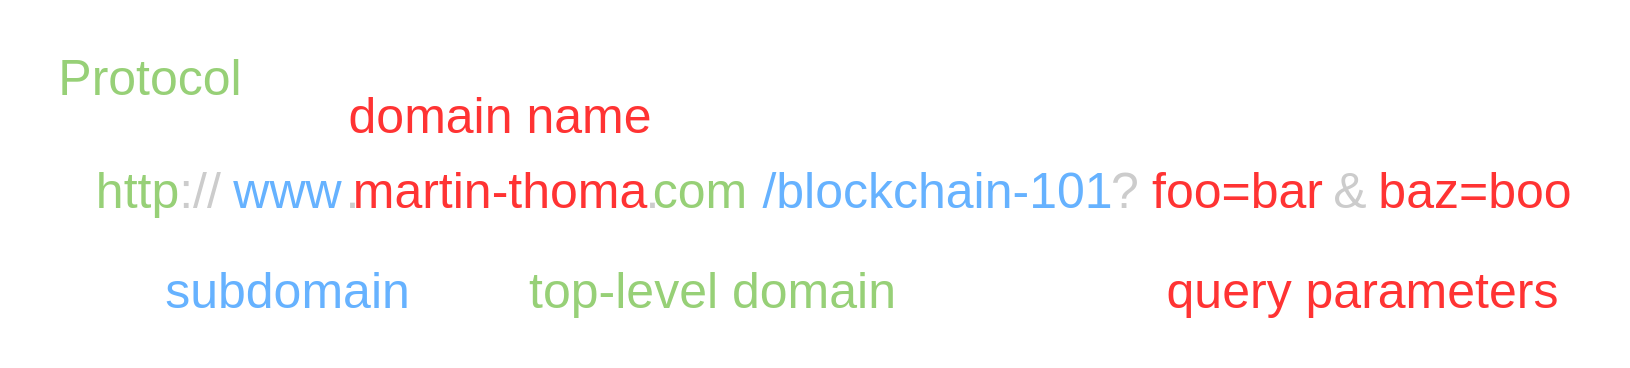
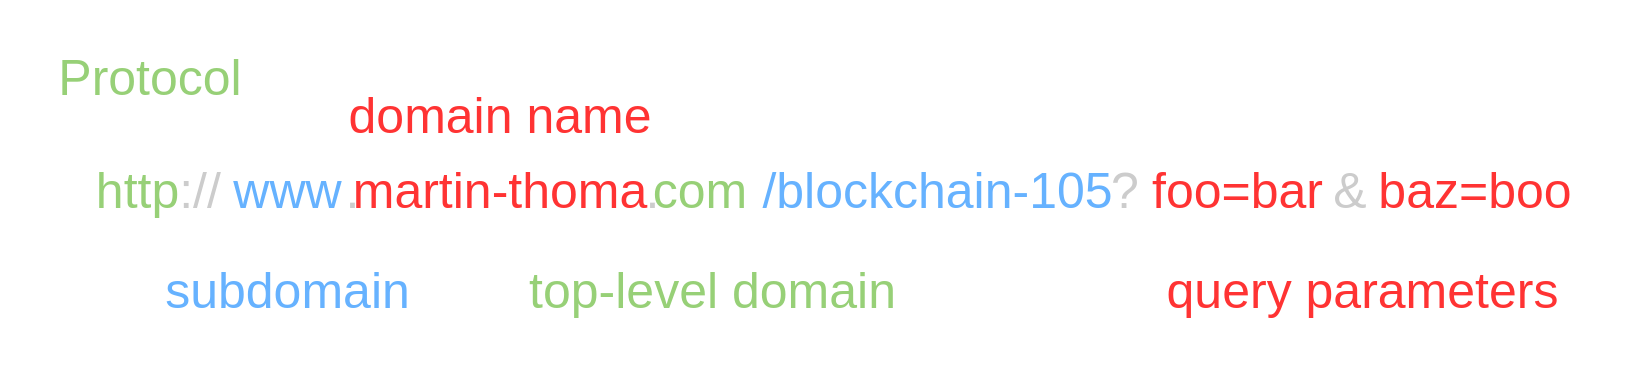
- <mxCell id="10" value="/blockchain-101" style="text;html=1;strokeColor=none;fillColor=none;align=center;verticalAlign=middle;whiteSpace=wrap;rounded=0;fontSize=20;fontColor=#66B2FF;" vertex="1" parent="1"><mxGeometry x="300" y="65" width="150" height="20" as="geometry" /></mxCell>
+ <mxCell id="10" value="/blockchain-105" style="text;html=1;strokeColor=none;fillColor=none;align=center;verticalAlign=middle;whiteSpace=wrap;rounded=0;fontSize=20;fontColor=#66B2FF;" vertex="1" parent="1"><mxGeometry x="300" y="65" width="150" height="20" as="geometry" /></mxCell>
